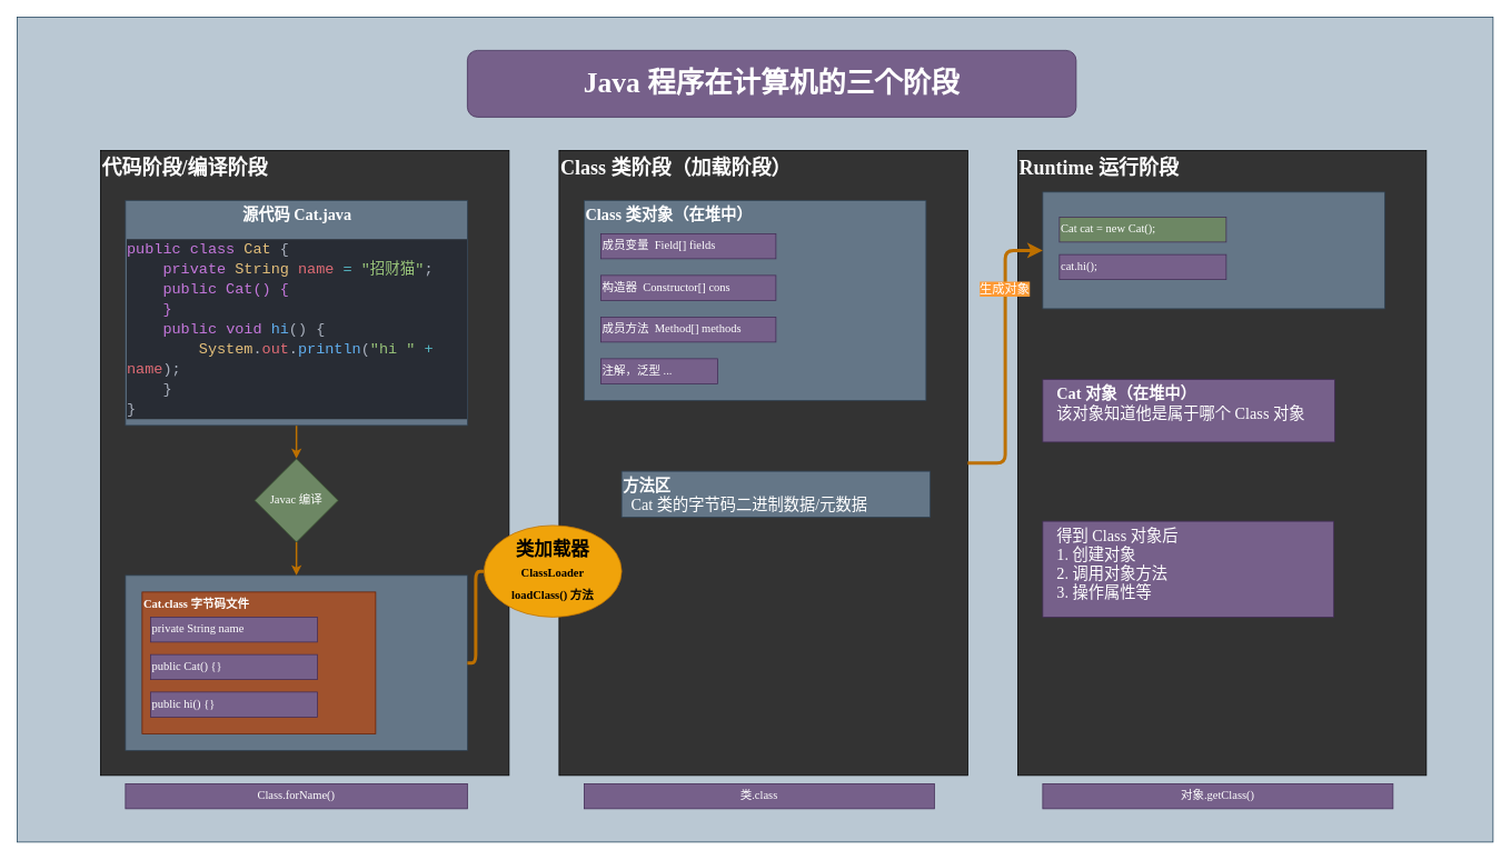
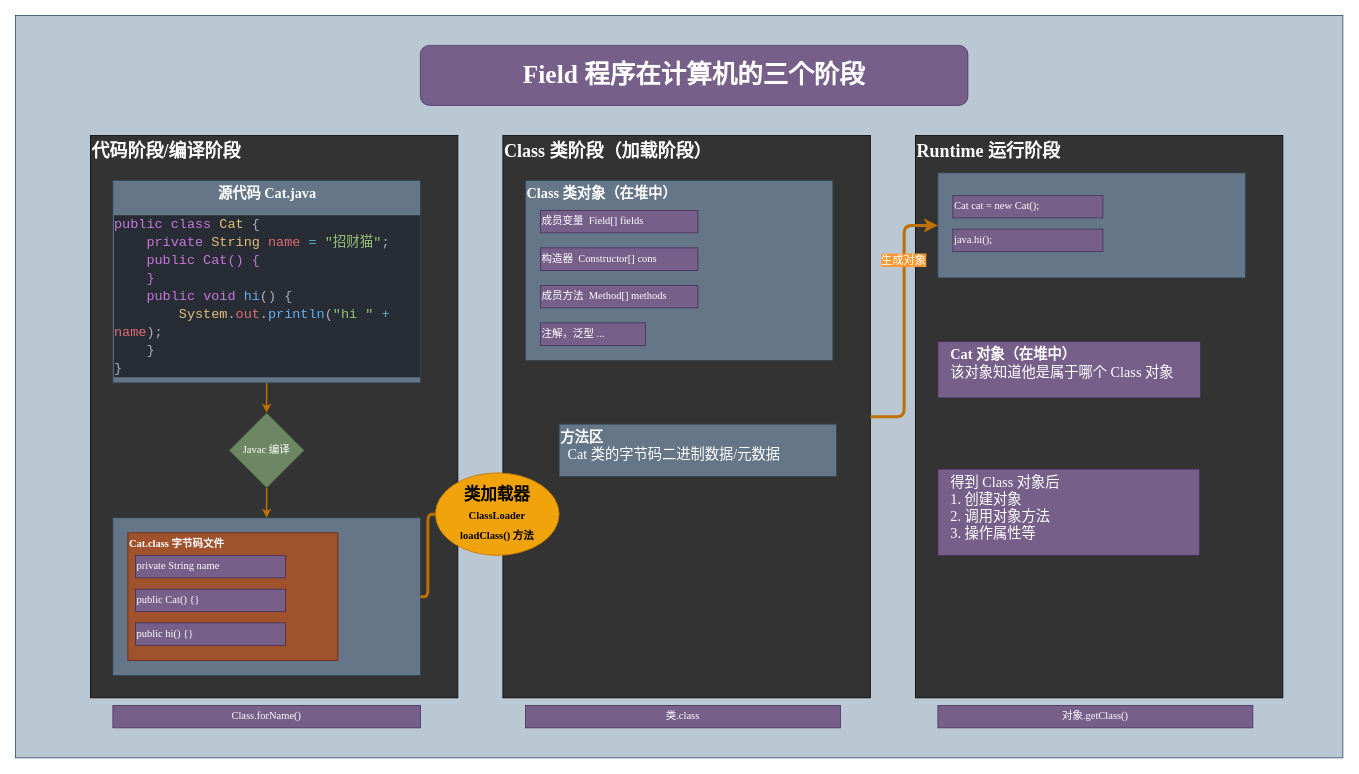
- <mxCell id="8" value="Java 程序在计算机的三个阶段" style="rounded=1;whiteSpace=wrap;html=1;fillColor=#76608a;fontColor=#ffffff;strokeColor=#432D57;fontFamily=Verdana;fontStyle=1;fontSize=34;" parent="1" vertex="1"><mxGeometry x="560" y="60" width="730" height="80" as="geometry" /></mxCell>
+ <mxCell id="8" value="Field 程序在计算机的三个阶段" style="rounded=1;whiteSpace=wrap;html=1;fillColor=#76608a;fontColor=#ffffff;strokeColor=#432D57;fontFamily=Verdana;fontStyle=1;fontSize=34;" parent="1" vertex="1"><mxGeometry x="560" y="60" width="730" height="80" as="geometry" /></mxCell>
- <mxCell id="18" value="Cat cat = new Cat();" style="rounded=0;whiteSpace=wrap;html=1;fontFamily=Verdana;fontSize=14;fillColor=#6d8764;strokeColor=#432D57;align=left;verticalAlign=top;fontColor=#ffffff;" parent="1" vertex="1"><mxGeometry x="1270" y="260" width="200" height="30" as="geometry" /></mxCell>
+ <mxCell id="18" value="Cat cat = new Cat();" style="rounded=0;whiteSpace=wrap;html=1;fontFamily=Verdana;fontSize=14;fillColor=#76608a;strokeColor=#432D57;align=left;verticalAlign=top;fontColor=#ffffff;" parent="1" vertex="1"><mxGeometry x="1270" y="260" width="200" height="30" as="geometry" /></mxCell>
- <mxCell id="19" value="cat.hi();" style="rounded=0;whiteSpace=wrap;html=1;fontFamily=Verdana;fontSize=14;fillColor=#76608a;strokeColor=#432D57;align=left;verticalAlign=top;fontColor=#ffffff;" parent="1" vertex="1"><mxGeometry x="1270" y="305" width="200" height="30" as="geometry" /></mxCell>
+ <mxCell id="19" value="java.hi();" style="rounded=0;whiteSpace=wrap;html=1;fontFamily=Verdana;fontSize=14;fillColor=#76608a;strokeColor=#432D57;align=left;verticalAlign=top;fontColor=#ffffff;" parent="1" vertex="1"><mxGeometry x="1270" y="305" width="200" height="30" as="geometry" /></mxCell>
- <mxCell id="30" value="&lt;span style=&quot;font-size: 19px&quot;&gt;&lt;b&gt;方法区&lt;/b&gt;&lt;br&gt;&amp;nbsp; Cat 类的字节码二进制数据/元数据&lt;br&gt;&lt;/span&gt;" style="rounded=0;whiteSpace=wrap;html=1;fontFamily=Verdana;fontSize=14;fillColor=#647687;strokeColor=#314354;align=left;verticalAlign=top;fontColor=#ffffff;" parent="1" vertex="1"><mxGeometry x="745" y="565" width="370" height="55" as="geometry" /></mxCell>
+ <mxCell id="30" value="&lt;span style=&quot;font-size: 19px&quot;&gt;&lt;b&gt;方法区&lt;/b&gt;&lt;br&gt;&amp;nbsp; Cat 类的字节码二进制数据/元数据&lt;br&gt;&lt;/span&gt;" style="rounded=0;whiteSpace=wrap;html=1;fontFamily=Verdana;fontSize=14;fillColor=#647687;strokeColor=#314354;align=left;verticalAlign=top;fontColor=#ffffff;" parent="1" vertex="1"><mxGeometry x="745" y="565" width="370" height="70" as="geometry" /></mxCell>
